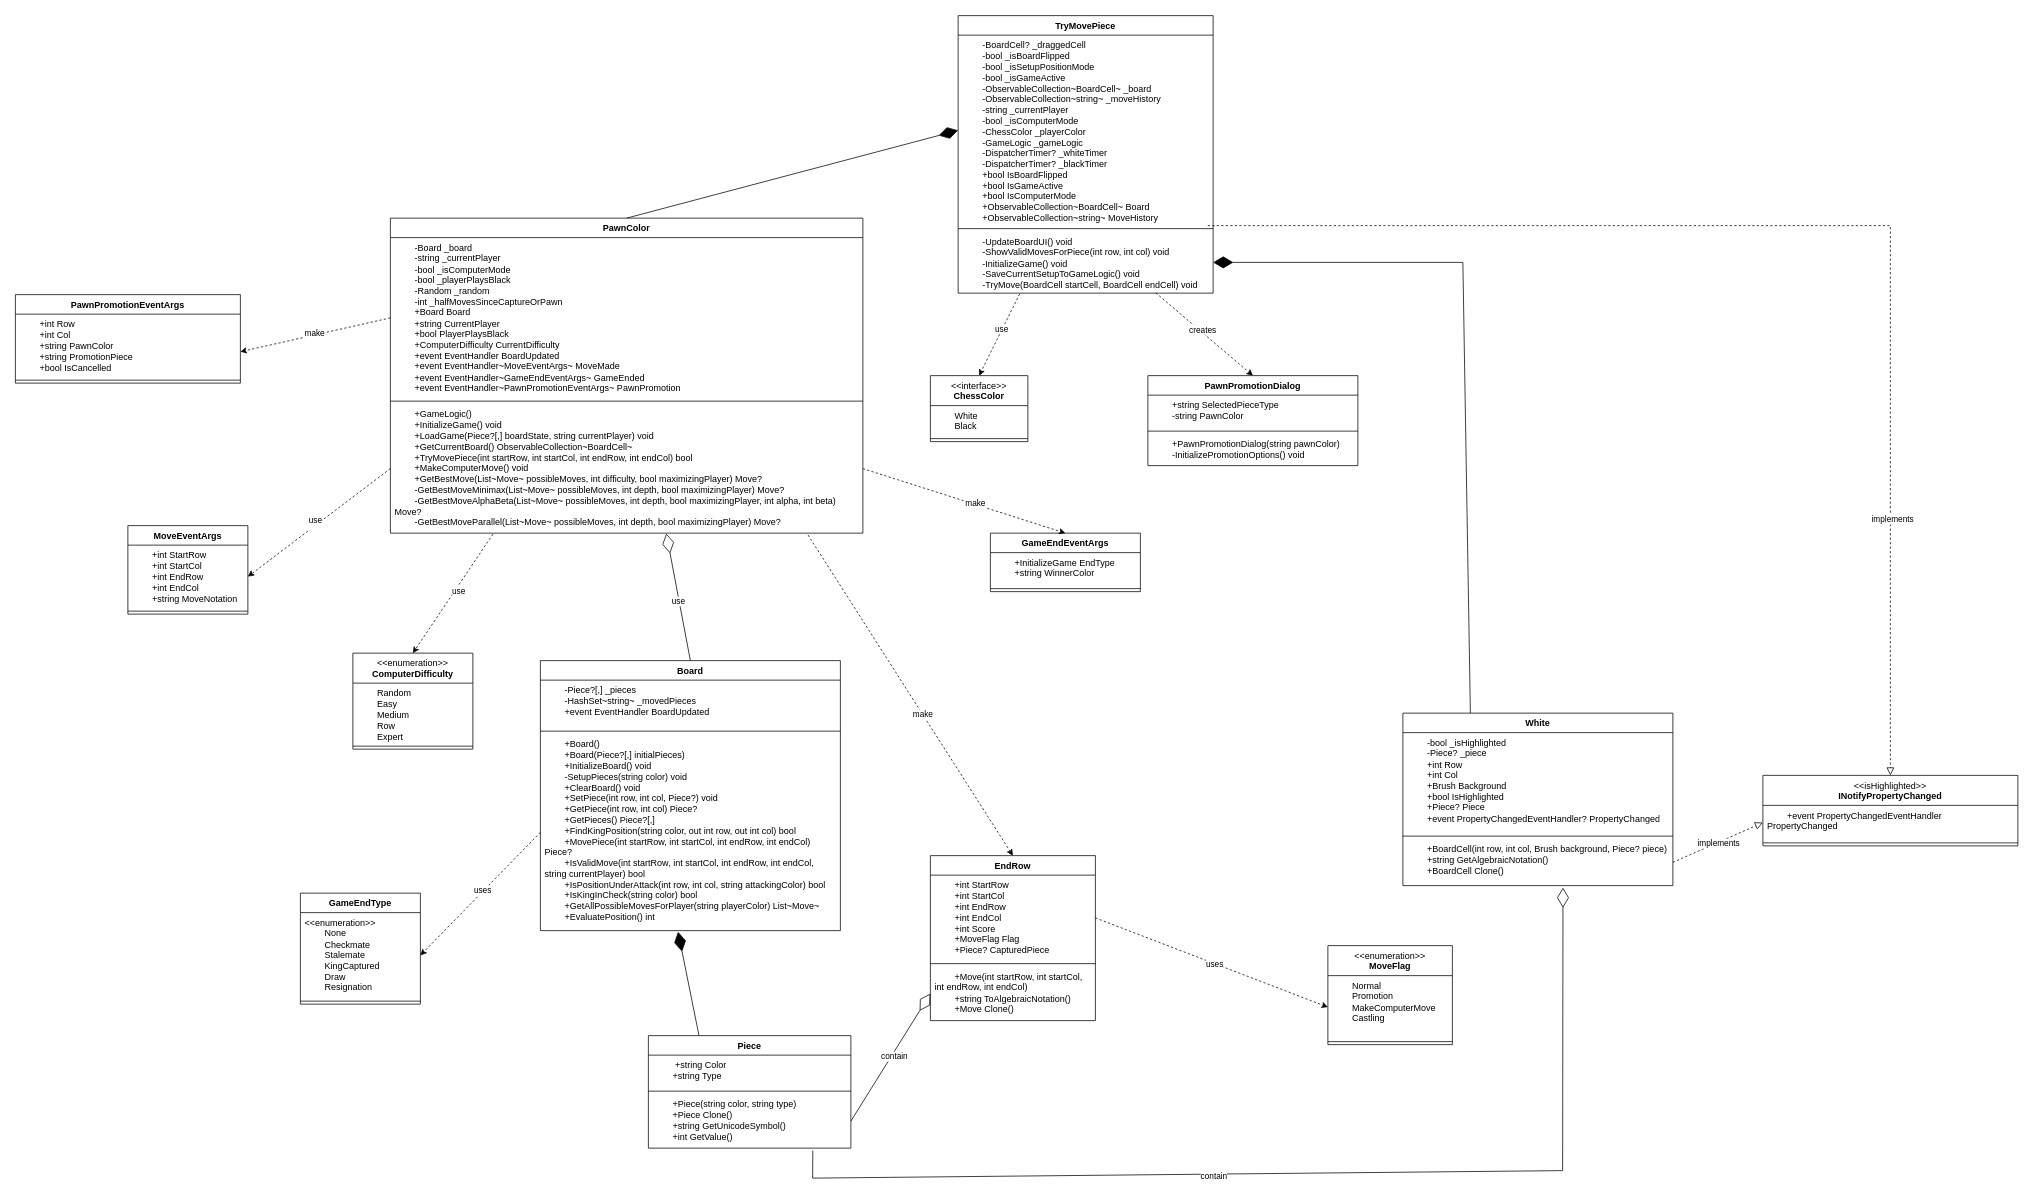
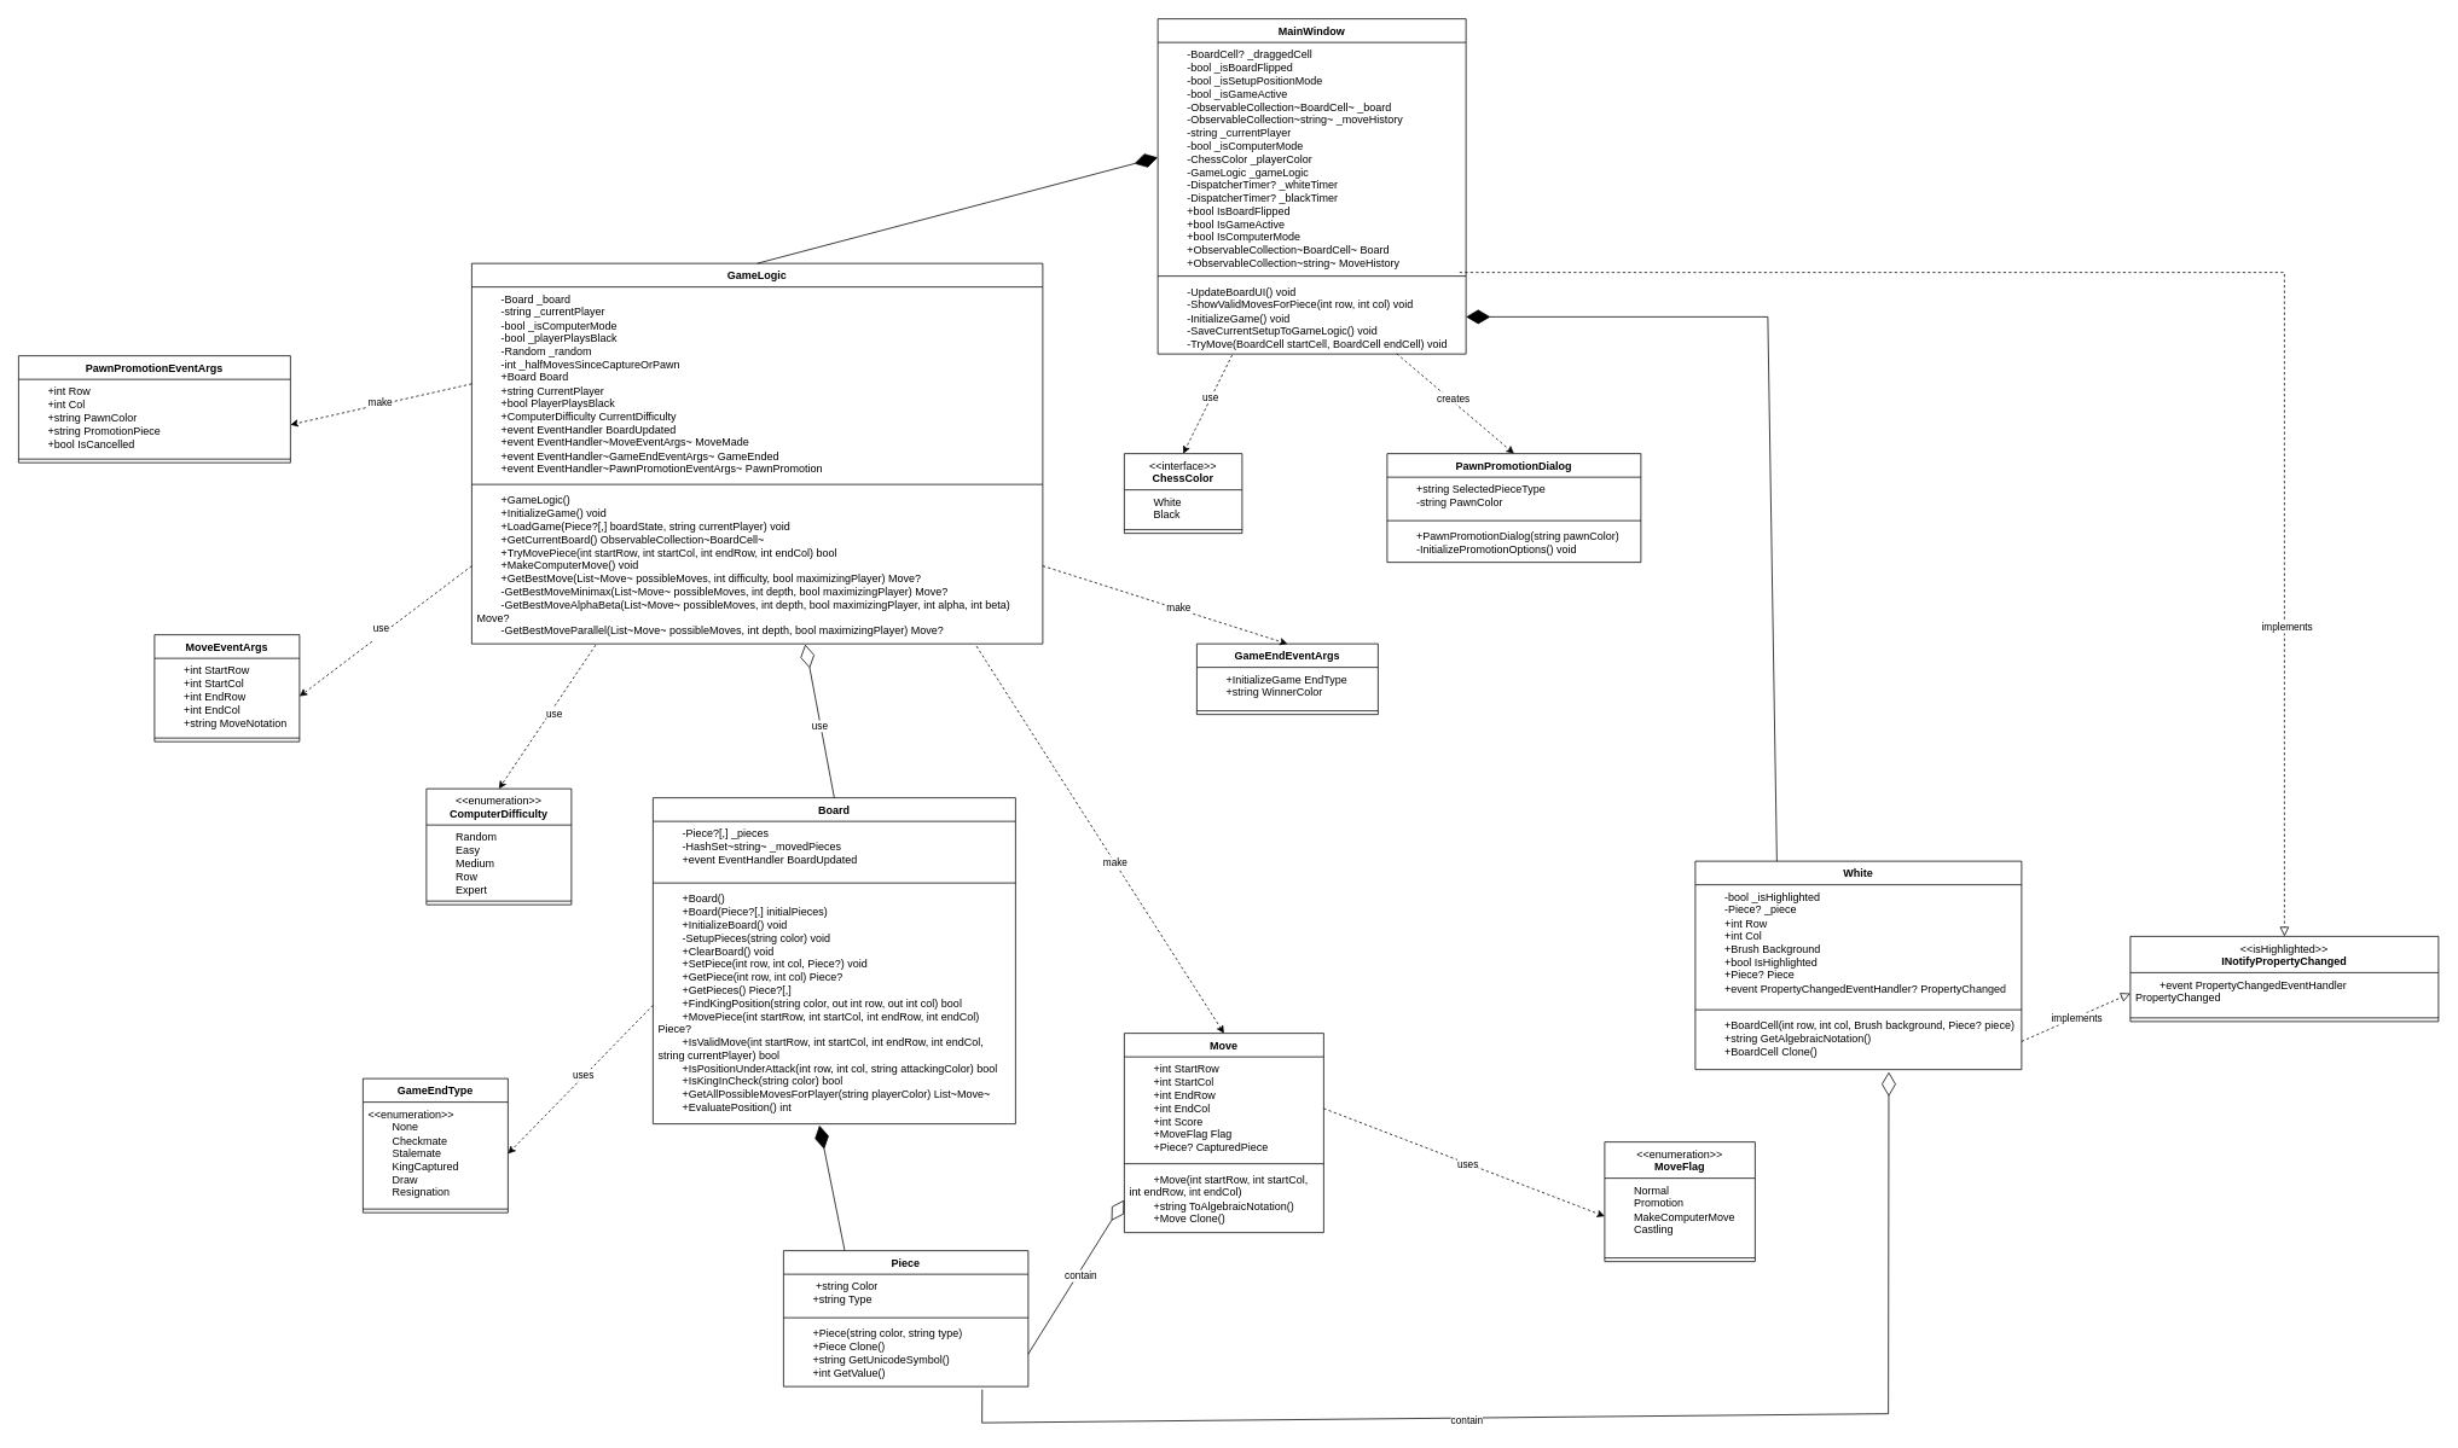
- <mxCell id="6" value="TryMovePiece" style="swimlane;fontStyle=1;align=center;verticalAlign=top;childLayout=stackLayout;horizontal=1;startSize=26;horizontalStack=0;resizeParent=1;resizeParentMax=0;resizeLast=0;collapsible=1;marginBottom=0;whiteSpace=wrap;html=1;" parent="1" vertex="1"><mxGeometry x="1277" y="20" width="340" height="370" as="geometry" /></mxCell>
+ <mxCell id="6" value="MainWindow" style="swimlane;fontStyle=1;align=center;verticalAlign=top;childLayout=stackLayout;horizontal=1;startSize=26;horizontalStack=0;resizeParent=1;resizeParentMax=0;resizeLast=0;collapsible=1;marginBottom=0;whiteSpace=wrap;html=1;" parent="1" vertex="1"><mxGeometry x="1277" y="20" width="340" height="370" as="geometry" /></mxCell>
- <mxCell id="2" value="&lt;span style=&quot;text-align: left;&quot;&gt;PawnColor&lt;/span&gt;" style="swimlane;fontStyle=1;align=center;verticalAlign=top;childLayout=stackLayout;horizontal=1;startSize=26;horizontalStack=0;resizeParent=1;resizeParentMax=0;resizeLast=0;collapsible=1;marginBottom=0;whiteSpace=wrap;html=1;" parent="1" vertex="1"><mxGeometry x="520" y="290" width="630" height="420" as="geometry" /></mxCell>
+ <mxCell id="2" value="&lt;span style=&quot;text-align: left;&quot;&gt;GameLogic&lt;/span&gt;" style="swimlane;fontStyle=1;align=center;verticalAlign=top;childLayout=stackLayout;horizontal=1;startSize=26;horizontalStack=0;resizeParent=1;resizeParentMax=0;resizeLast=0;collapsible=1;marginBottom=0;whiteSpace=wrap;html=1;" parent="1" vertex="1"><mxGeometry x="520" y="290" width="630" height="420" as="geometry" /></mxCell>
- <mxCell id="17" value="&lt;span style=&quot;text-align: left;&quot;&gt;EndRow&lt;/span&gt;" style="swimlane;fontStyle=1;align=center;verticalAlign=top;childLayout=stackLayout;horizontal=1;startSize=26;horizontalStack=0;resizeParent=1;resizeParentMax=0;resizeLast=0;collapsible=1;marginBottom=0;whiteSpace=wrap;html=1;" parent="1" vertex="1"><mxGeometry x="1240" y="1140" width="220" height="220" as="geometry" /></mxCell>
+ <mxCell id="17" value="&lt;span style=&quot;text-align: left;&quot;&gt;Move&lt;/span&gt;" style="swimlane;fontStyle=1;align=center;verticalAlign=top;childLayout=stackLayout;horizontal=1;startSize=26;horizontalStack=0;resizeParent=1;resizeParentMax=0;resizeLast=0;collapsible=1;marginBottom=0;whiteSpace=wrap;html=1;" parent="1" vertex="1"><mxGeometry x="1240" y="1140" width="220" height="220" as="geometry" /></mxCell>
